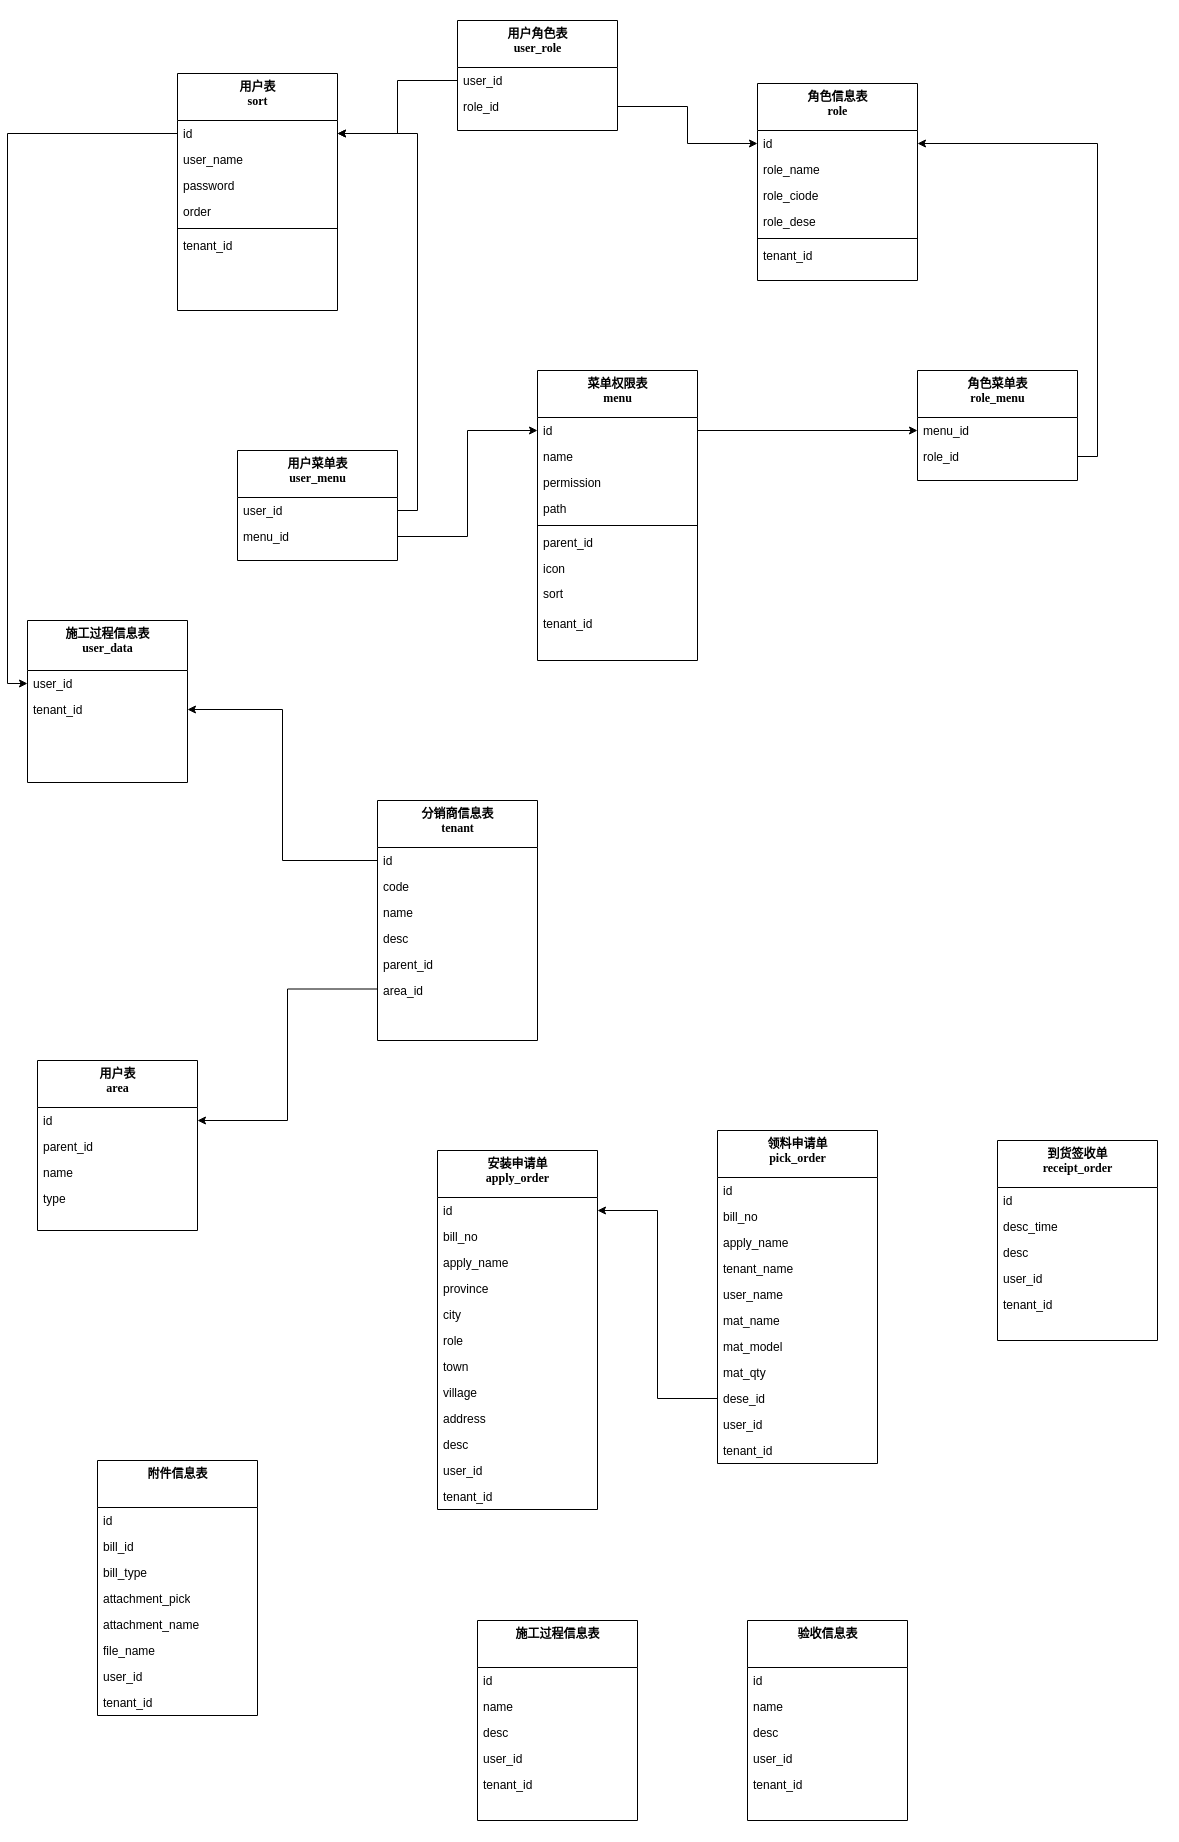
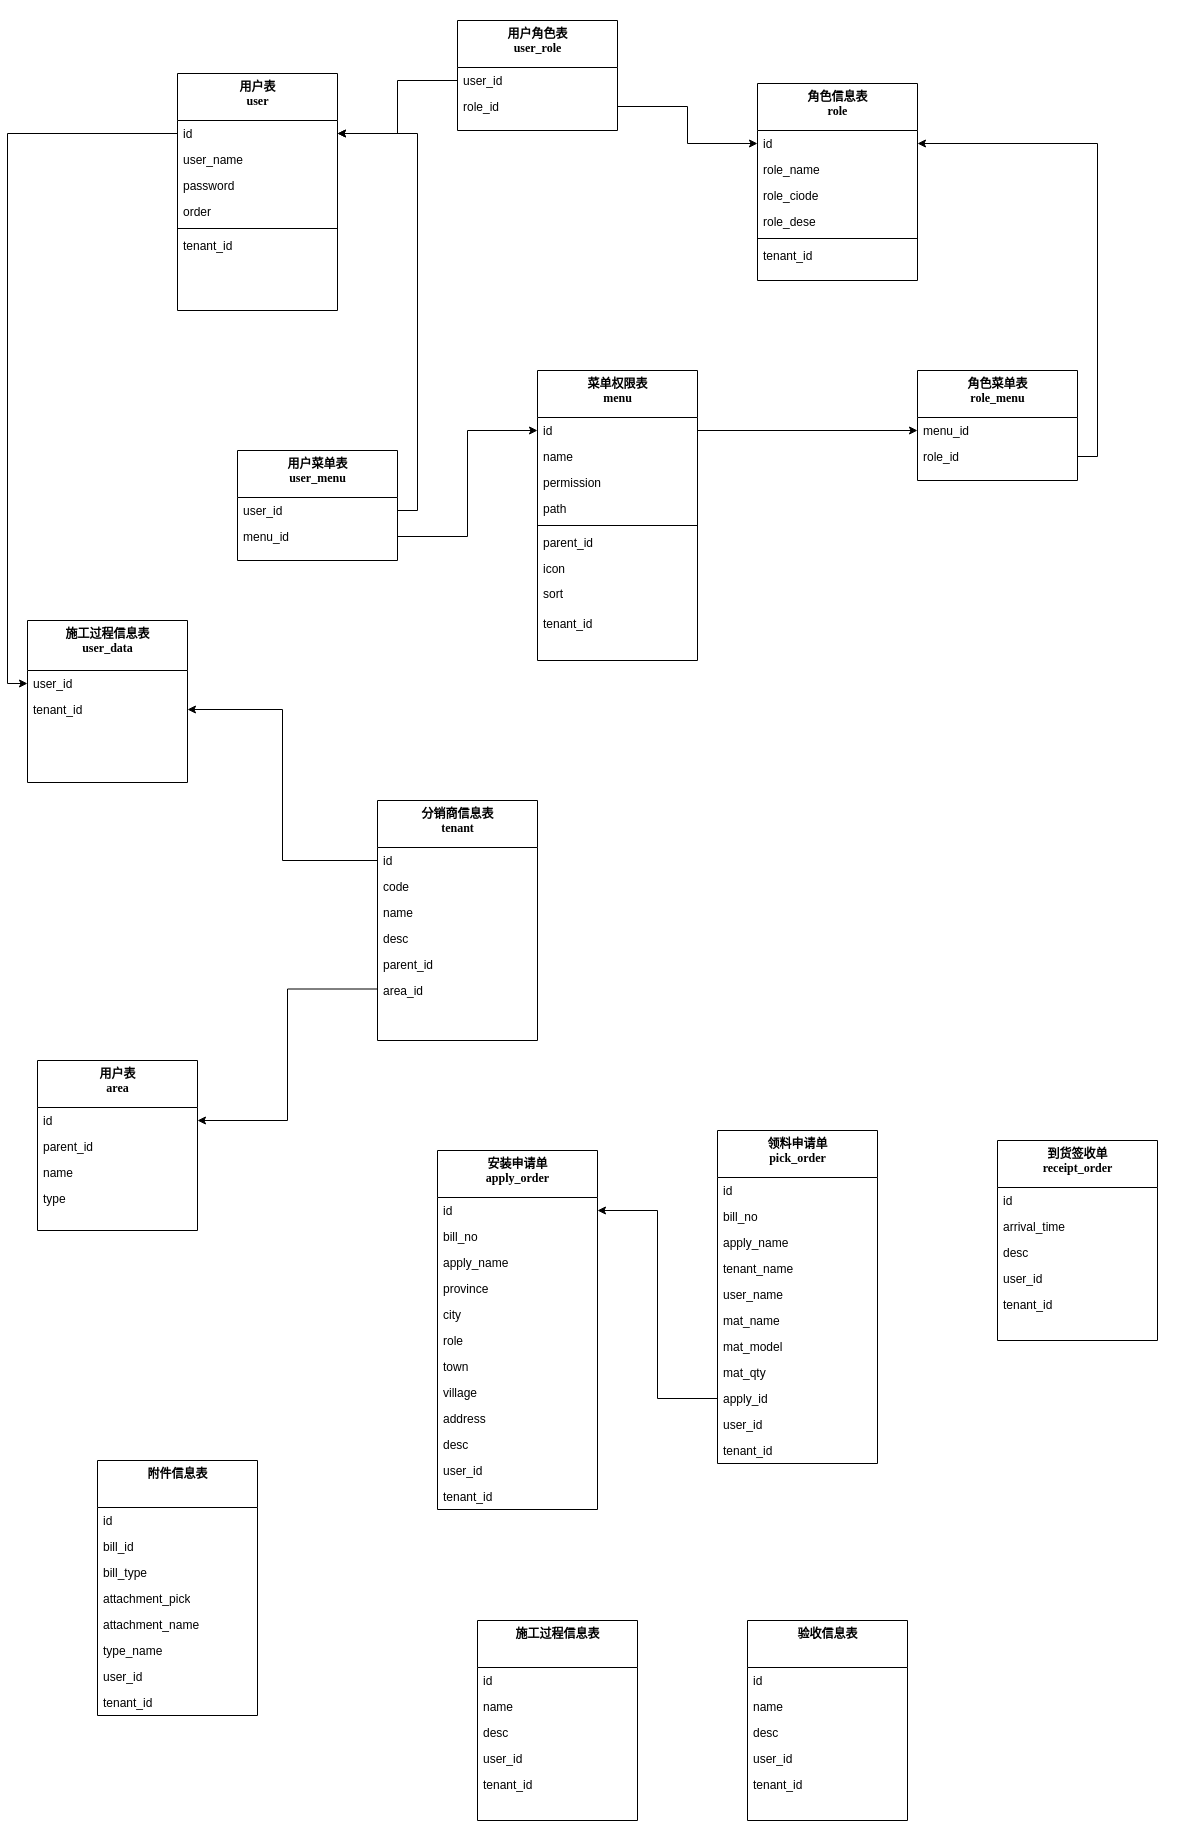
- <mxCell id="2" value="&lt;font style=&quot;vertical-align: inherit&quot;&gt;&lt;font style=&quot;vertical-align: inherit&quot;&gt;&lt;font style=&quot;vertical-align: inherit&quot;&gt;&lt;font style=&quot;vertical-align: inherit&quot;&gt;&lt;font style=&quot;vertical-align: inherit&quot;&gt;&lt;font style=&quot;vertical-align: inherit&quot;&gt;&lt;font style=&quot;vertical-align: inherit&quot;&gt;&lt;font style=&quot;vertical-align: inherit&quot;&gt;&lt;font style=&quot;vertical-align: inherit&quot;&gt;&lt;font style=&quot;vertical-align: inherit&quot;&gt;&lt;font style=&quot;vertical-align: inherit&quot;&gt;&lt;font style=&quot;vertical-align: inherit&quot;&gt;&lt;font style=&quot;vertical-align: inherit&quot;&gt;&lt;font style=&quot;vertical-align: inherit&quot;&gt;&lt;font style=&quot;vertical-align: inherit&quot;&gt;&lt;font style=&quot;vertical-align: inherit&quot;&gt;用户表&lt;br&gt;&lt;/font&gt;&lt;/font&gt;&lt;/font&gt;&lt;/font&gt;&lt;/font&gt;&lt;/font&gt;&lt;/font&gt;&lt;/font&gt;&lt;/font&gt;&lt;/font&gt;&lt;/font&gt;&lt;/font&gt;&lt;/font&gt;&lt;/font&gt;&lt;font style=&quot;vertical-align: inherit&quot;&gt;&lt;font style=&quot;vertical-align: inherit&quot;&gt;sort&lt;/font&gt;&lt;/font&gt;&lt;br&gt;&lt;/font&gt;&lt;/font&gt;" style="swimlane;html=1;fontStyle=1;align=center;verticalAlign=top;childLayout=stackLayout;horizontal=1;startSize=47;horizontalStack=0;resizeParent=1;resizeLast=0;collapsible=1;marginBottom=0;swimlaneFillColor=#ffffff;rounded=0;shadow=0;comic=0;labelBackgroundColor=none;strokeWidth=1;fillColor=none;fontFamily=Verdana;fontSize=12" parent="1" vertex="1"><mxGeometry x="170" y="73" width="160" height="237" as="geometry"><mxRectangle x="90" y="83" width="70" height="26" as="alternateBounds" /></mxGeometry></mxCell>
+ <mxCell id="2" value="&lt;font style=&quot;vertical-align: inherit&quot;&gt;&lt;font style=&quot;vertical-align: inherit&quot;&gt;&lt;font style=&quot;vertical-align: inherit&quot;&gt;&lt;font style=&quot;vertical-align: inherit&quot;&gt;&lt;font style=&quot;vertical-align: inherit&quot;&gt;&lt;font style=&quot;vertical-align: inherit&quot;&gt;&lt;font style=&quot;vertical-align: inherit&quot;&gt;&lt;font style=&quot;vertical-align: inherit&quot;&gt;&lt;font style=&quot;vertical-align: inherit&quot;&gt;&lt;font style=&quot;vertical-align: inherit&quot;&gt;&lt;font style=&quot;vertical-align: inherit&quot;&gt;&lt;font style=&quot;vertical-align: inherit&quot;&gt;&lt;font style=&quot;vertical-align: inherit&quot;&gt;&lt;font style=&quot;vertical-align: inherit&quot;&gt;&lt;font style=&quot;vertical-align: inherit&quot;&gt;&lt;font style=&quot;vertical-align: inherit&quot;&gt;用户表&lt;br&gt;&lt;/font&gt;&lt;/font&gt;&lt;/font&gt;&lt;/font&gt;&lt;/font&gt;&lt;/font&gt;&lt;/font&gt;&lt;/font&gt;&lt;/font&gt;&lt;/font&gt;&lt;/font&gt;&lt;/font&gt;&lt;/font&gt;&lt;/font&gt;&lt;font style=&quot;vertical-align: inherit&quot;&gt;&lt;font style=&quot;vertical-align: inherit&quot;&gt;user&lt;/font&gt;&lt;/font&gt;&lt;br&gt;&lt;/font&gt;&lt;/font&gt;" style="swimlane;html=1;fontStyle=1;align=center;verticalAlign=top;childLayout=stackLayout;horizontal=1;startSize=47;horizontalStack=0;resizeParent=1;resizeLast=0;collapsible=1;marginBottom=0;swimlaneFillColor=#ffffff;rounded=0;shadow=0;comic=0;labelBackgroundColor=none;strokeWidth=1;fillColor=none;fontFamily=Verdana;fontSize=12" parent="1" vertex="1"><mxGeometry x="170" y="73" width="160" height="237" as="geometry"><mxRectangle x="90" y="83" width="70" height="26" as="alternateBounds" /></mxGeometry></mxCell>
- <mxCell id="86" value="desc_time" style="text;html=1;strokeColor=none;fillColor=none;align=left;verticalAlign=top;spacingLeft=4;spacingRight=4;whiteSpace=wrap;overflow=hidden;rotatable=0;points=[[0,0.5],[1,0.5]];portConstraint=eastwest;" parent="84" vertex="1"><mxGeometry y="73" width="160" height="26" as="geometry" /></mxCell>
+ <mxCell id="86" value="arrival_time" style="text;html=1;strokeColor=none;fillColor=none;align=left;verticalAlign=top;spacingLeft=4;spacingRight=4;whiteSpace=wrap;overflow=hidden;rotatable=0;points=[[0,0.5],[1,0.5]];portConstraint=eastwest;" parent="84" vertex="1"><mxGeometry y="73" width="160" height="26" as="geometry" /></mxCell>
- <mxCell id="81" value="dese_id" style="text;html=1;strokeColor=none;fillColor=none;align=left;verticalAlign=top;spacingLeft=4;spacingRight=4;whiteSpace=wrap;overflow=hidden;rotatable=0;points=[[0,0.5],[1,0.5]];portConstraint=eastwest;" parent="72" vertex="1"><mxGeometry y="255" width="160" height="26" as="geometry" /></mxCell>
+ <mxCell id="81" value="apply_id" style="text;html=1;strokeColor=none;fillColor=none;align=left;verticalAlign=top;spacingLeft=4;spacingRight=4;whiteSpace=wrap;overflow=hidden;rotatable=0;points=[[0,0.5],[1,0.5]];portConstraint=eastwest;" parent="72" vertex="1"><mxGeometry y="255" width="160" height="26" as="geometry" /></mxCell>
- <mxCell id="109" value="file_name" style="text;html=1;strokeColor=none;fillColor=none;align=left;verticalAlign=top;spacingLeft=4;spacingRight=4;whiteSpace=wrap;overflow=hidden;rotatable=0;points=[[0,0.5],[1,0.5]];portConstraint=eastwest;" vertex="1" parent="103"><mxGeometry y="177" width="160" height="26" as="geometry" /></mxCell>
+ <mxCell id="109" value="type_name" style="text;html=1;strokeColor=none;fillColor=none;align=left;verticalAlign=top;spacingLeft=4;spacingRight=4;whiteSpace=wrap;overflow=hidden;rotatable=0;points=[[0,0.5],[1,0.5]];portConstraint=eastwest;" vertex="1" parent="103"><mxGeometry y="177" width="160" height="26" as="geometry" /></mxCell>
